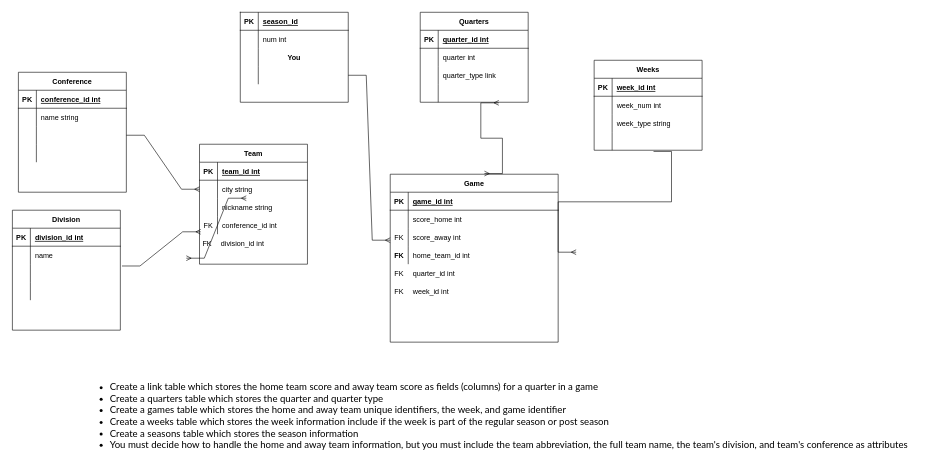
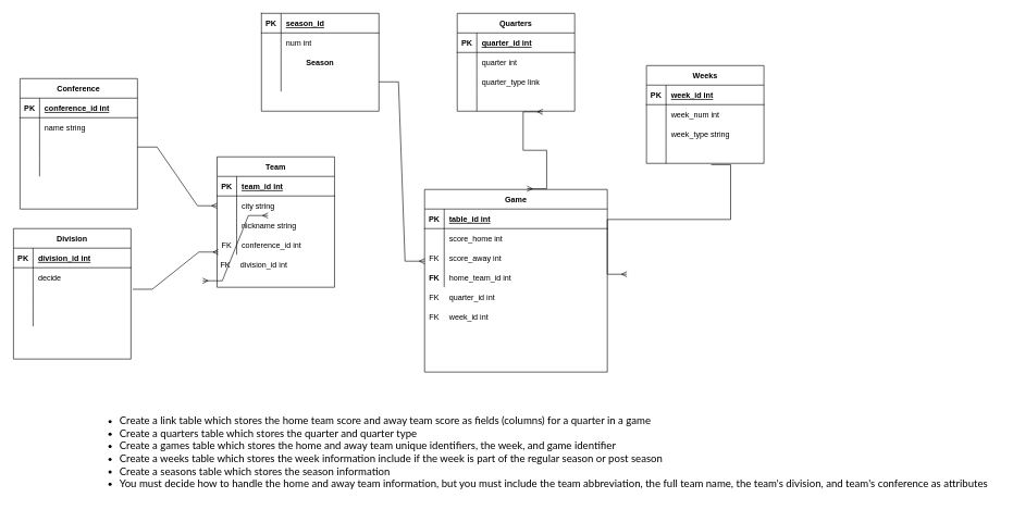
- <mxCell id="2" value="You" style="shape=table;startSize=0;container=1;collapsible=1;childLayout=tableLayout;fixedRows=1;rowLines=0;fontStyle=1;align=center;resizeLast=1;" parent="1" vertex="1"><mxGeometry x="400" y="20" width="180" height="150" as="geometry" /></mxCell>
+ <mxCell id="2" value="Season" style="shape=table;startSize=0;container=1;collapsible=1;childLayout=tableLayout;fixedRows=1;rowLines=0;fontStyle=1;align=center;resizeLast=1;" parent="1" vertex="1"><mxGeometry x="400" y="20" width="180" height="150" as="geometry" /></mxCell>
- <mxCell id="89" value="game_id int" style="shape=partialRectangle;connectable=0;fillColor=none;top=0;left=0;bottom=0;right=0;align=left;spacingLeft=6;fontStyle=5;overflow=hidden;" parent="87" vertex="1"><mxGeometry x="30" width="250" height="30" as="geometry"><mxRectangle width="250" height="30" as="alternateBounds" /></mxGeometry></mxCell>
+ <mxCell id="89" value="table_id int" style="shape=partialRectangle;connectable=0;fillColor=none;top=0;left=0;bottom=0;right=0;align=left;spacingLeft=6;fontStyle=5;overflow=hidden;" parent="87" vertex="1"><mxGeometry x="30" width="250" height="30" as="geometry"><mxRectangle width="250" height="30" as="alternateBounds" /></mxGeometry></mxCell>
- <mxCell id="74" value="name" style="shape=partialRectangle;connectable=0;fillColor=none;top=0;left=0;bottom=0;right=0;align=left;spacingLeft=6;overflow=hidden;" parent="72" vertex="1"><mxGeometry x="30" width="150" height="30" as="geometry"><mxRectangle width="150" height="30" as="alternateBounds" /></mxGeometry></mxCell>
+ <mxCell id="74" value="decide" style="shape=partialRectangle;connectable=0;fillColor=none;top=0;left=0;bottom=0;right=0;align=left;spacingLeft=6;overflow=hidden;" parent="72" vertex="1"><mxGeometry x="30" width="150" height="30" as="geometry"><mxRectangle width="150" height="30" as="alternateBounds" /></mxGeometry></mxCell>
